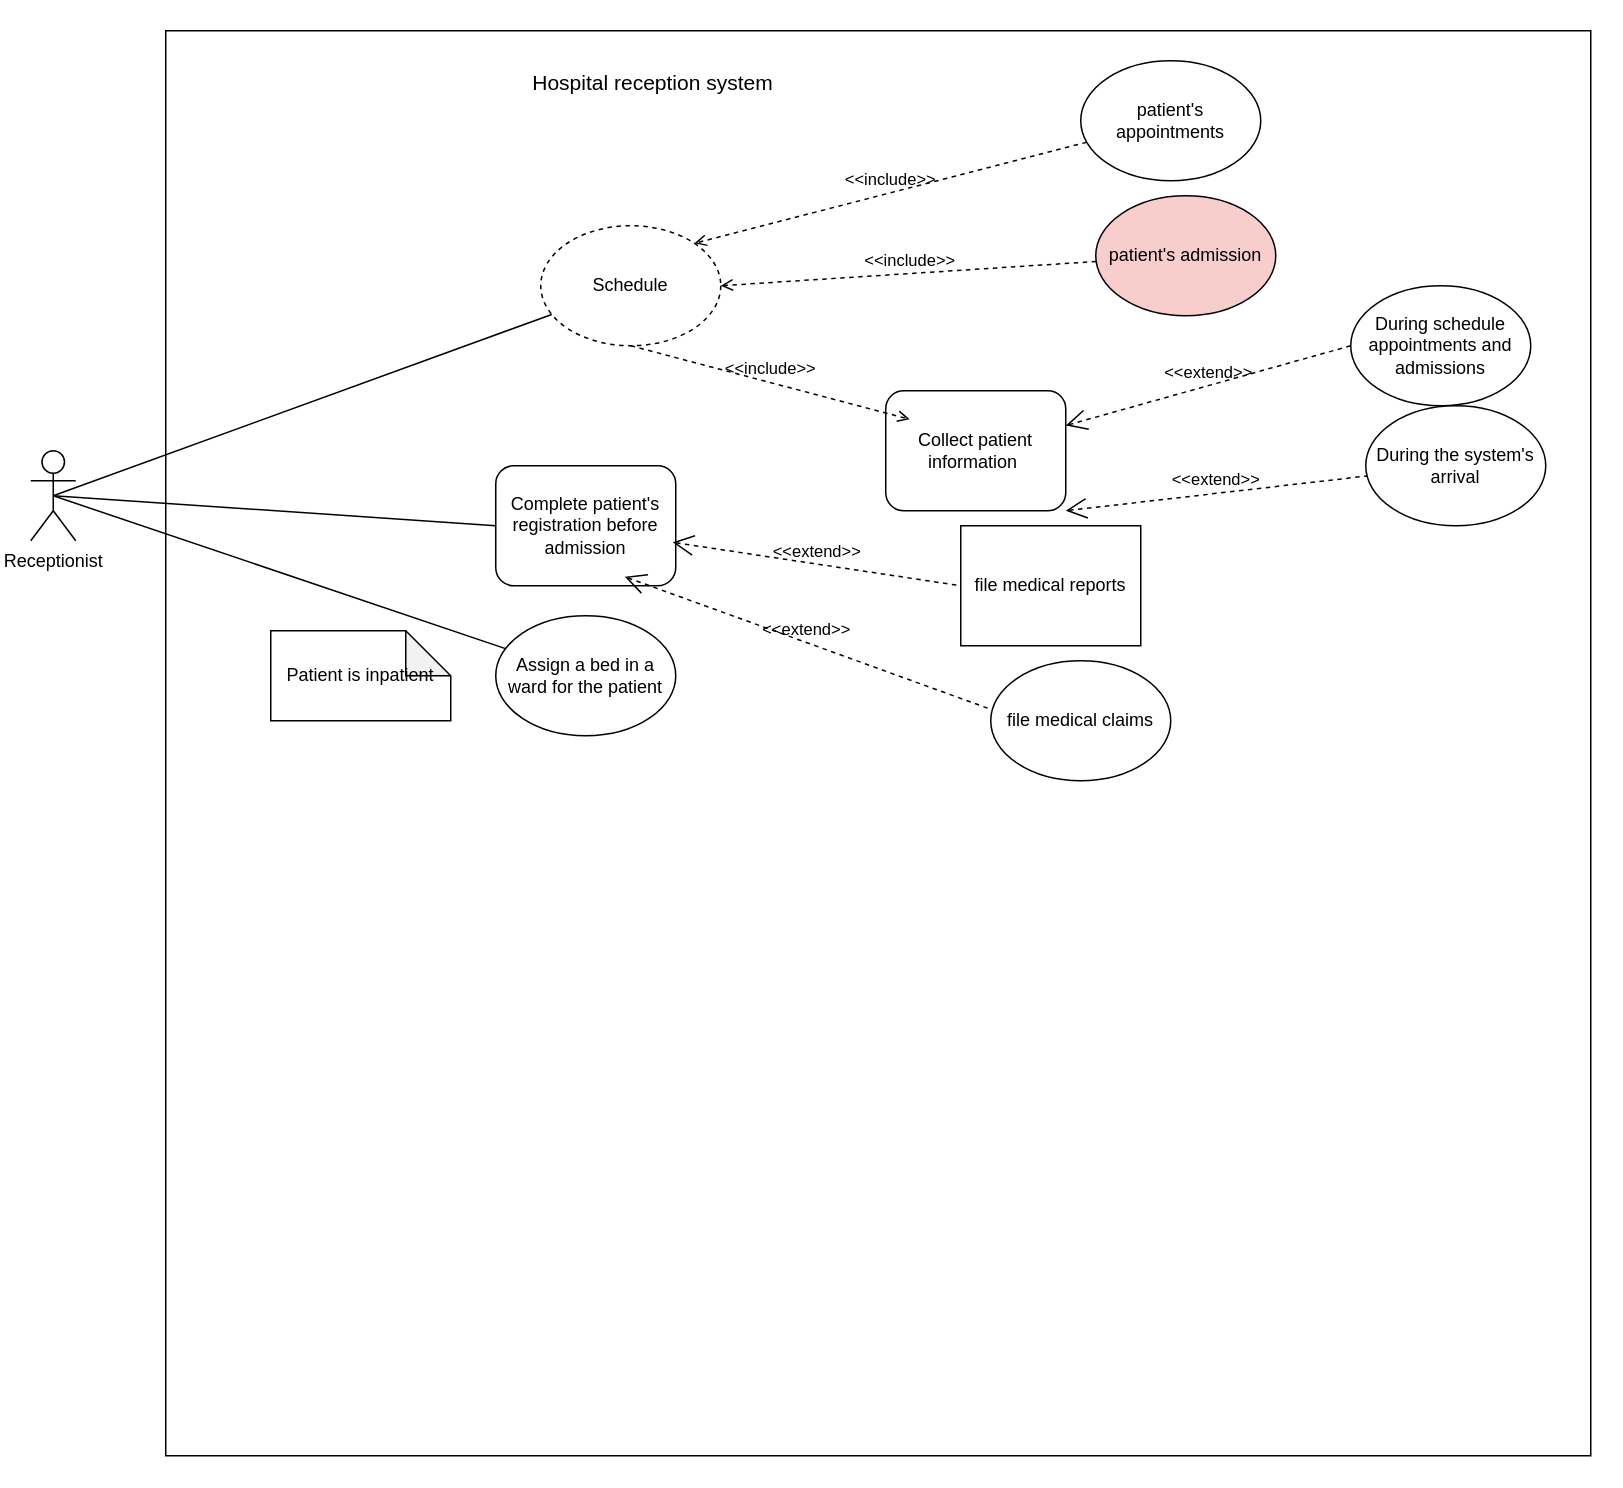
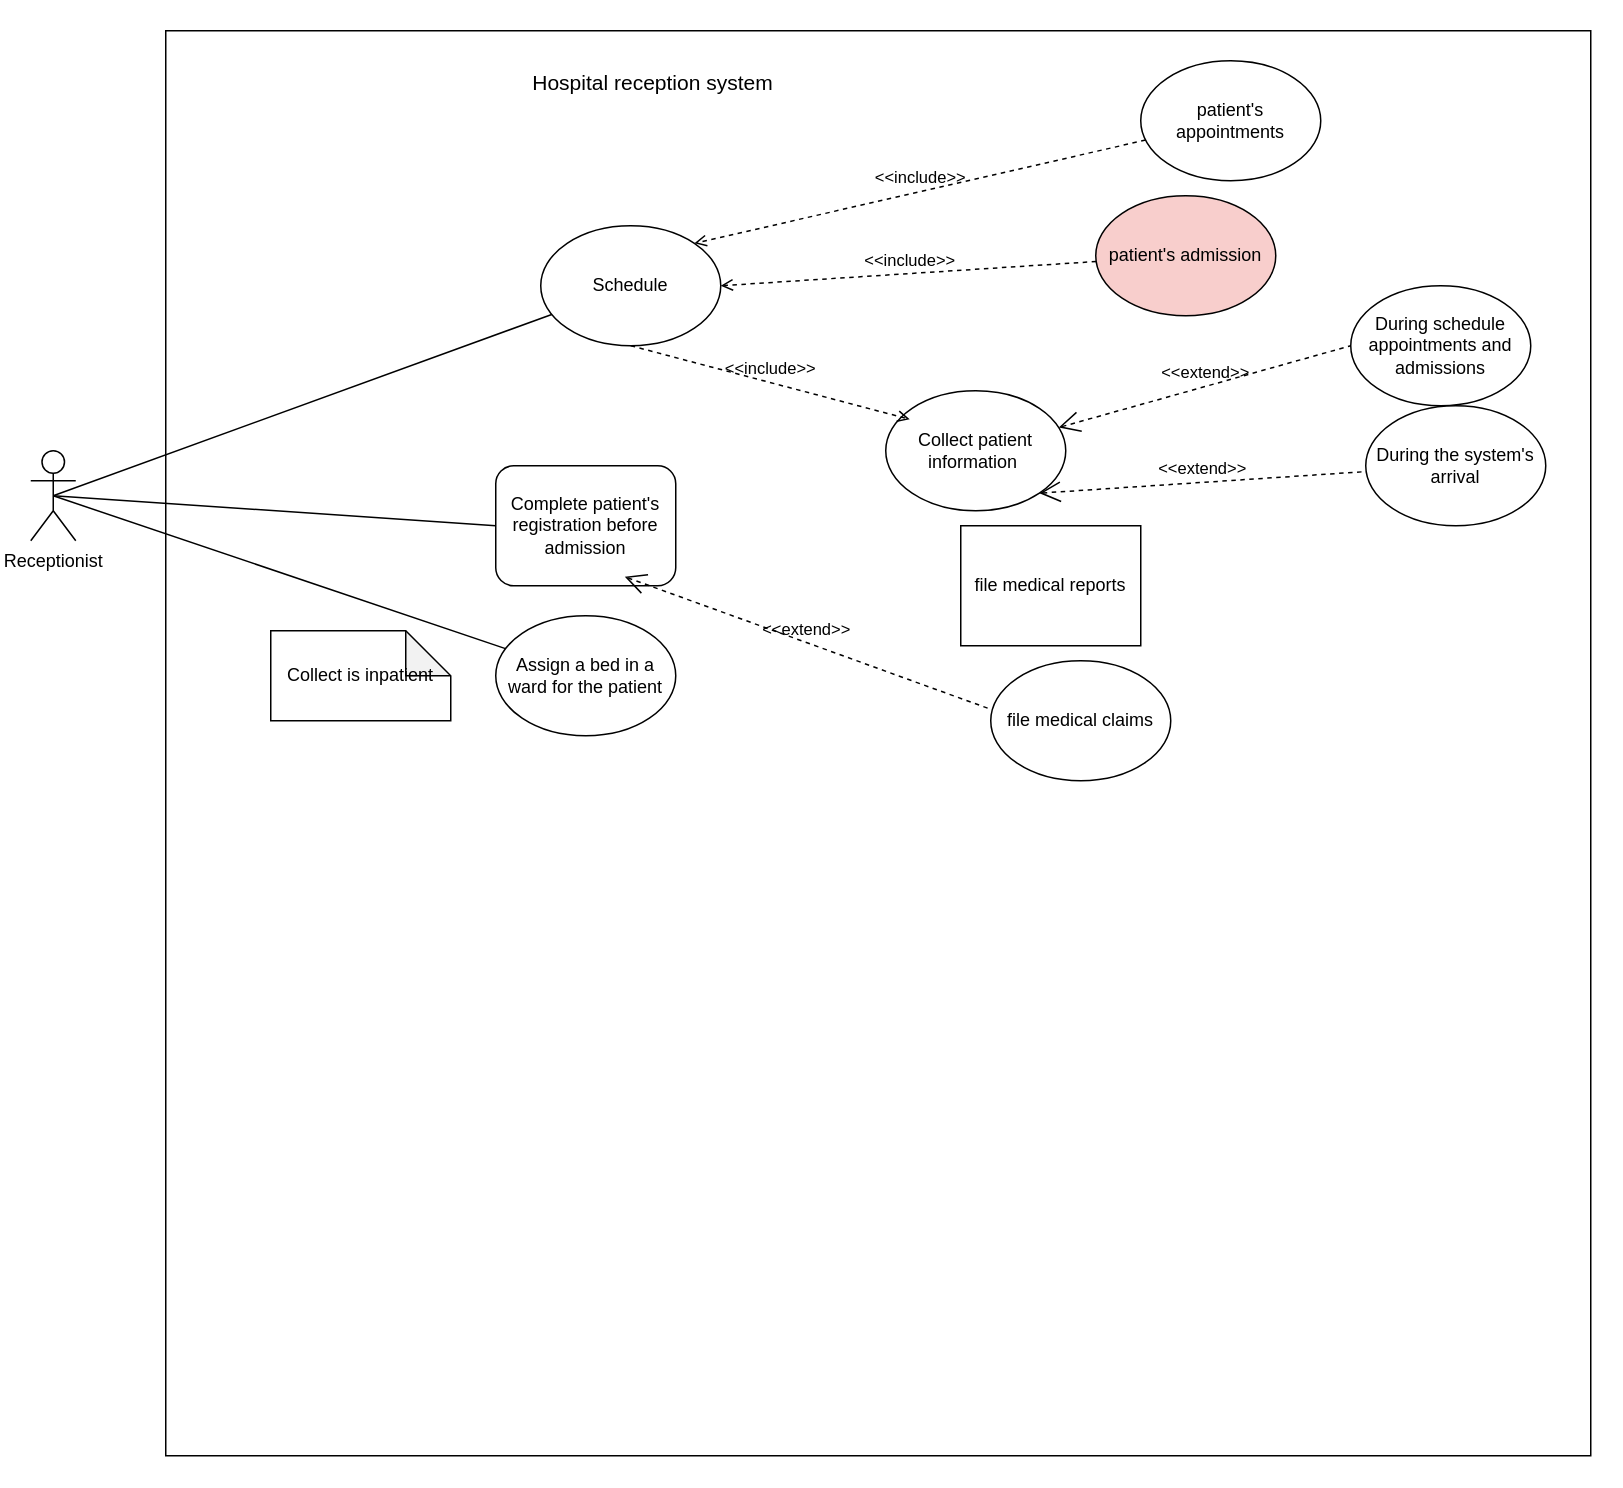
- <mxCell id="21" value="patient's appointments" style="ellipse;whiteSpace=wrap;html=1;" vertex="1" parent="1"><mxGeometry x="720" y="40" width="120" height="80" as="geometry" /></mxCell>
+ <mxCell id="21" value="patient's appointments" style="ellipse;whiteSpace=wrap;html=1;" vertex="1" parent="1"><mxGeometry x="760" y="40" width="120" height="80" as="geometry" /></mxCell>
- <mxCell id="4" value="Schedule" style="ellipse;whiteSpace=wrap;html=1;dashed=1;" vertex="1" parent="1"><mxGeometry x="360" y="150" width="120" height="80" as="geometry" /></mxCell>
+ <mxCell id="4" value="Schedule" style="ellipse;whiteSpace=wrap;html=1;" vertex="1" parent="1"><mxGeometry x="360" y="150" width="120" height="80" as="geometry" /></mxCell>
- <mxCell id="5" value="Collect patient information&amp;nbsp;" style="whiteSpace=wrap;html=1;rounded=1;" vertex="1" parent="1"><mxGeometry x="590" y="260" width="120" height="80" as="geometry" /></mxCell>
+ <mxCell id="5" value="Collect patient information&amp;nbsp;" style="ellipse;whiteSpace=wrap;html=1;" vertex="1" parent="1"><mxGeometry x="590" y="260" width="120" height="80" as="geometry" /></mxCell>
- <mxCell id="15" value="&amp;lt;&amp;lt;extend&amp;gt;&amp;gt;" style="edgeStyle=none;html=1;startArrow=open;endArrow=none;startSize=12;verticalAlign=bottom;dashed=1;labelBackgroundColor=none;rounded=0;exitX=0.983;exitY=0.638;exitDx=0;exitDy=0;entryX=0;entryY=0.5;entryDx=0;entryDy=0;exitPerimeter=0;" edge="1" parent="1" source="6" target="14"><mxGeometry width="160" relative="1" as="geometry"><mxPoint x="540" y="300" as="sourcePoint" /><mxPoint x="652" y="328" as="targetPoint" /></mxGeometry></mxCell>
- <mxCell id="13" value="Patient is inpatient" style="shape=note;whiteSpace=wrap;html=1;backgroundOutline=1;darkOpacity=0.05;" vertex="1" parent="1"><mxGeometry x="180" y="420" width="120" height="60" as="geometry" /></mxCell>
+ <mxCell id="13" value="Collect is inpatient" style="shape=note;whiteSpace=wrap;html=1;backgroundOutline=1;darkOpacity=0.05;" vertex="1" parent="1"><mxGeometry x="180" y="420" width="120" height="60" as="geometry" /></mxCell>
